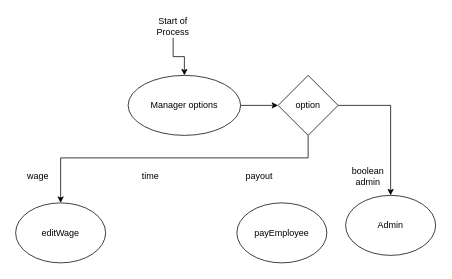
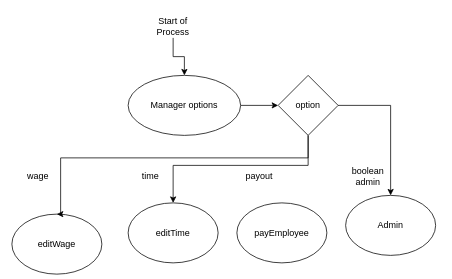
+ <mxCell id="11" style="edgeStyle=orthogonalEdgeStyle;rounded=0;orthogonalLoop=1;jettySize=auto;html=1;entryX=0.5;entryY=0;entryDx=0;entryDy=0;" edge="1" parent="1" source="13" target="7"><mxGeometry relative="1" as="geometry"><Array as="points"><mxPoint x="410" y="220" /><mxPoint x="230" y="220" /></Array></mxGeometry></mxCell>
- <mxCell id="8" value="editWage" style="ellipse;whiteSpace=wrap;html=1;" vertex="1" parent="1"><mxGeometry x="20" y="270" width="120" height="80" as="geometry" /></mxCell>
+ <mxCell id="8" value="editWage" style="ellipse;whiteSpace=wrap;html=1;" vertex="1" parent="1"><mxGeometry x="15" y="285" width="120" height="80" as="geometry" /></mxCell>
+ <mxCell id="7" value="editTime" style="ellipse;whiteSpace=wrap;html=1;" vertex="1" parent="1"><mxGeometry x="170" y="270" width="120" height="80" as="geometry" /></mxCell>
